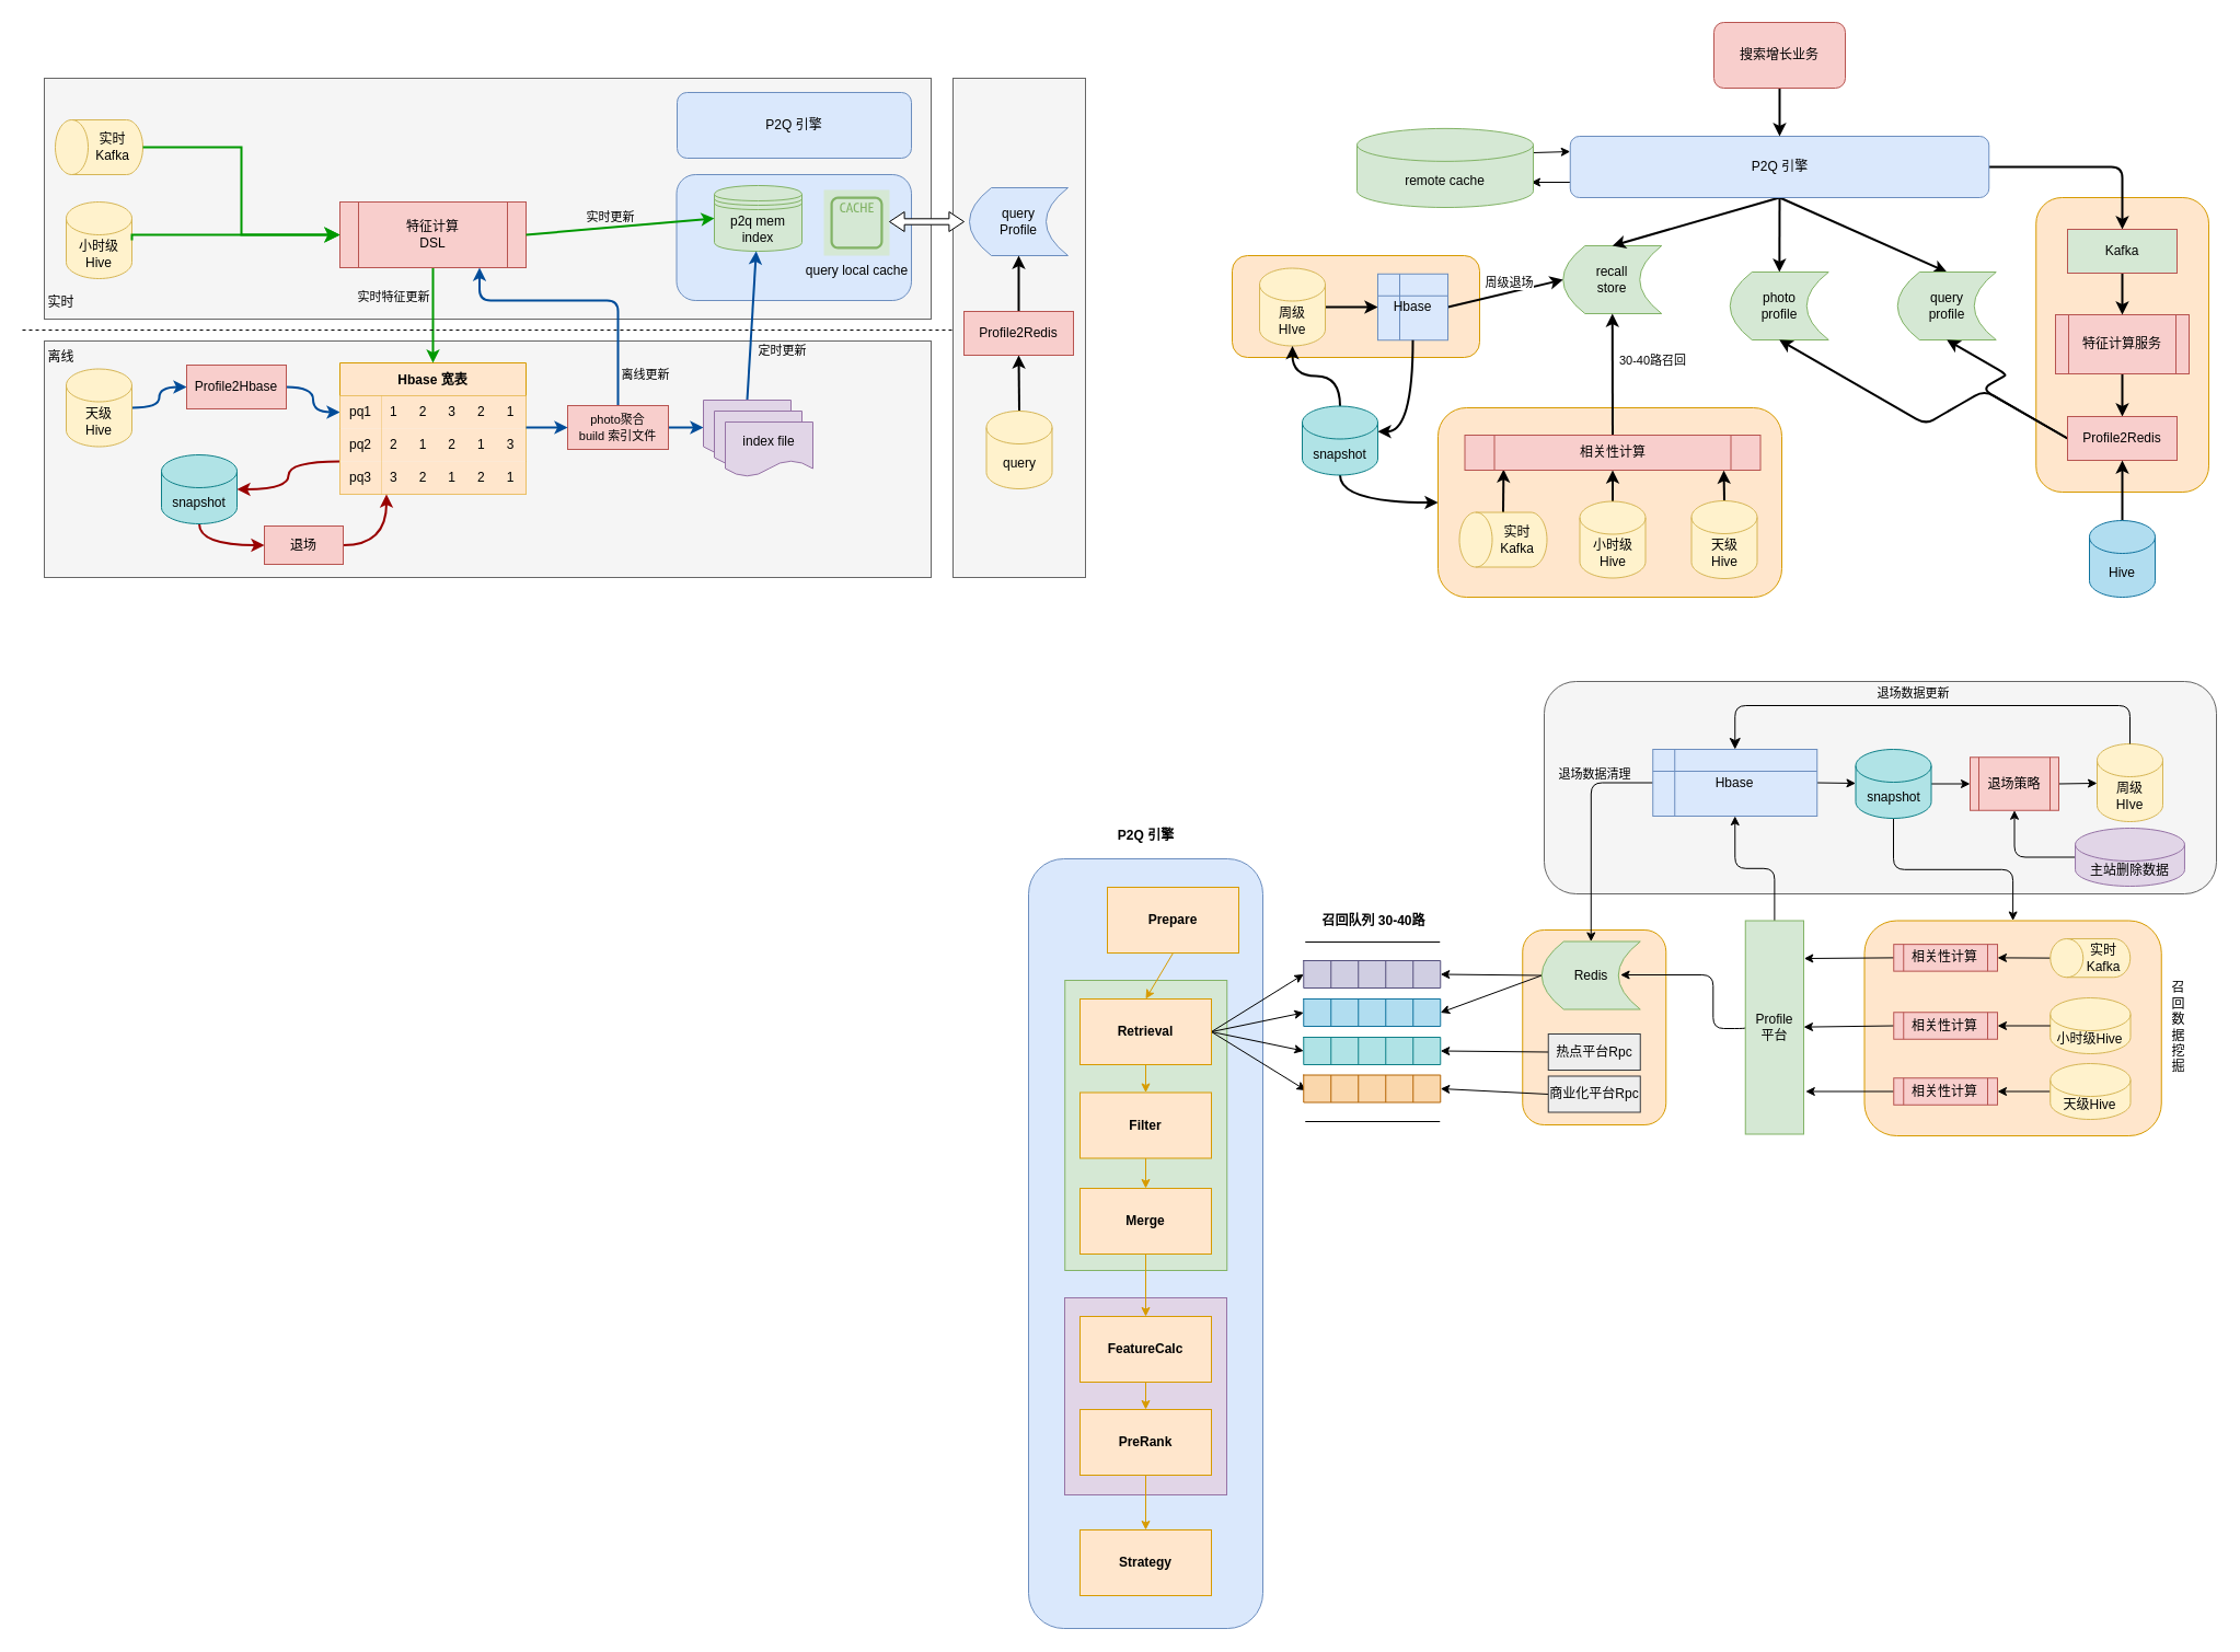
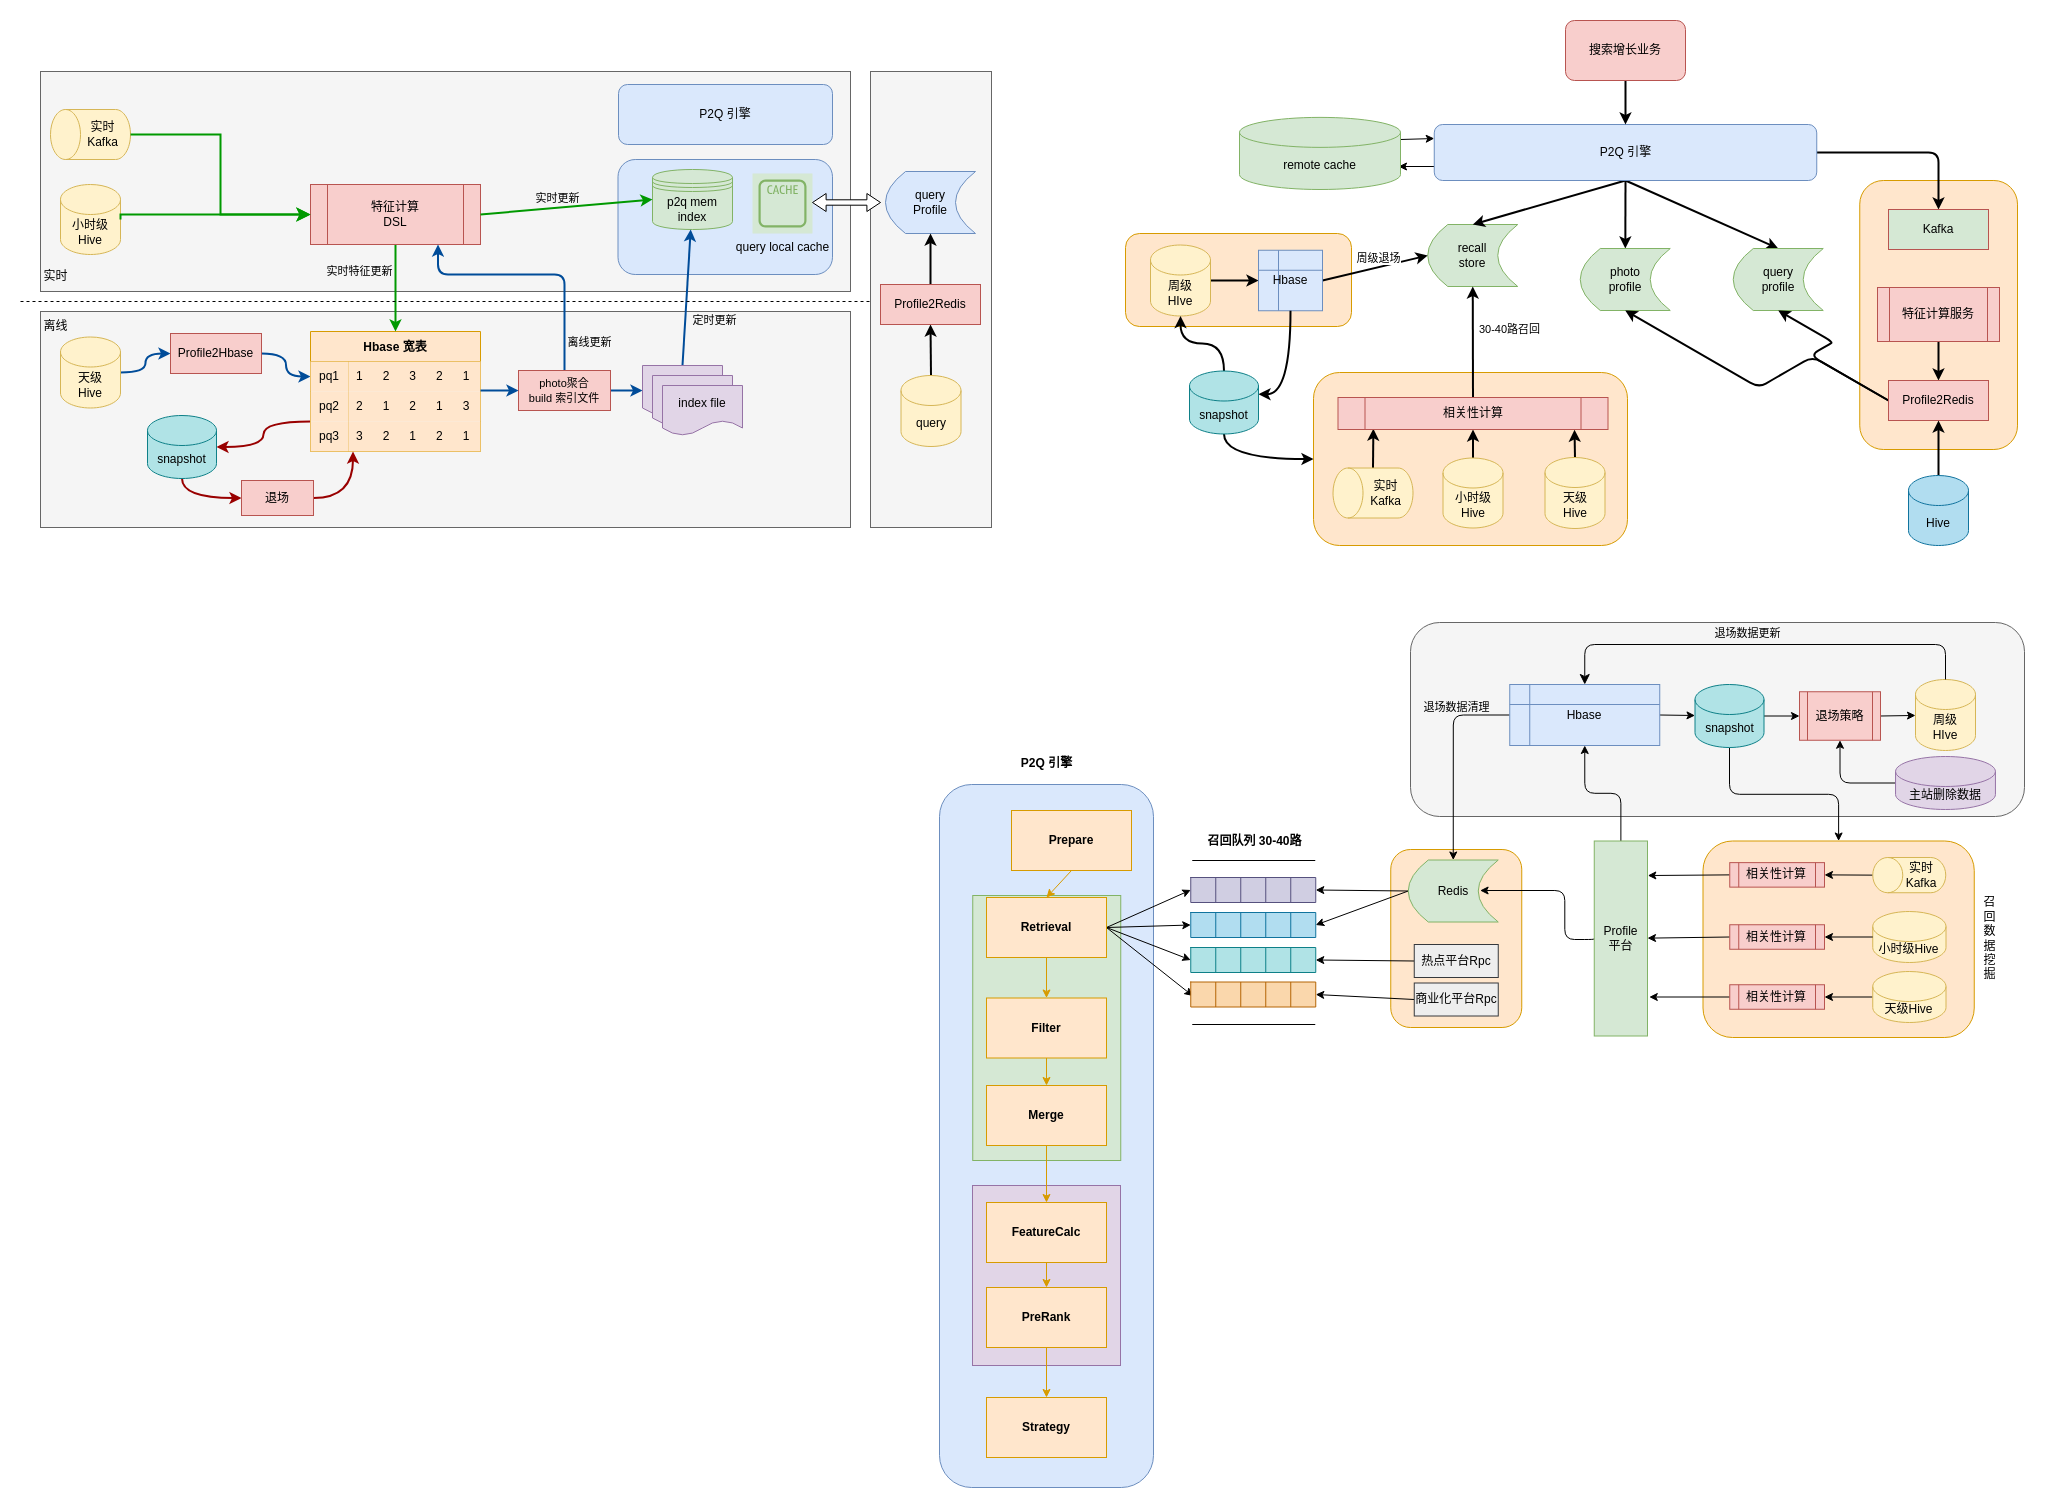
- <mxCell id="97" style="html=1;exitX=0.5;exitY=1;exitDx=0;exitDy=0;entryX=0.5;entryY=0;entryDx=0;entryDy=0;strokeWidth=2;elbow=vertical;" edge="1" parent="1" source="98" target="96"><mxGeometry relative="1" as="geometry" /></mxCell>
- <mxCell id="111" value="&lt;b&gt;Retrieval&lt;/b&gt;" style="rounded=0;whiteSpace=wrap;html=1;fillColor=#ffe6cc;strokeColor=#d79b00;shadow=0;strokeWidth=1;" vertex="1" parent="1"><mxGeometry x="986" y="912" width="120" height="60" as="geometry" /></mxCell>
+ <mxCell id="111" value="&lt;b&gt;Retrieval&lt;/b&gt;" style="rounded=0;whiteSpace=wrap;html=1;fillColor=#ffe6cc;strokeColor=#d79b00;shadow=0;strokeWidth=1;" vertex="1" parent="1"><mxGeometry x="986" y="897" width="120" height="60" as="geometry" /></mxCell>
